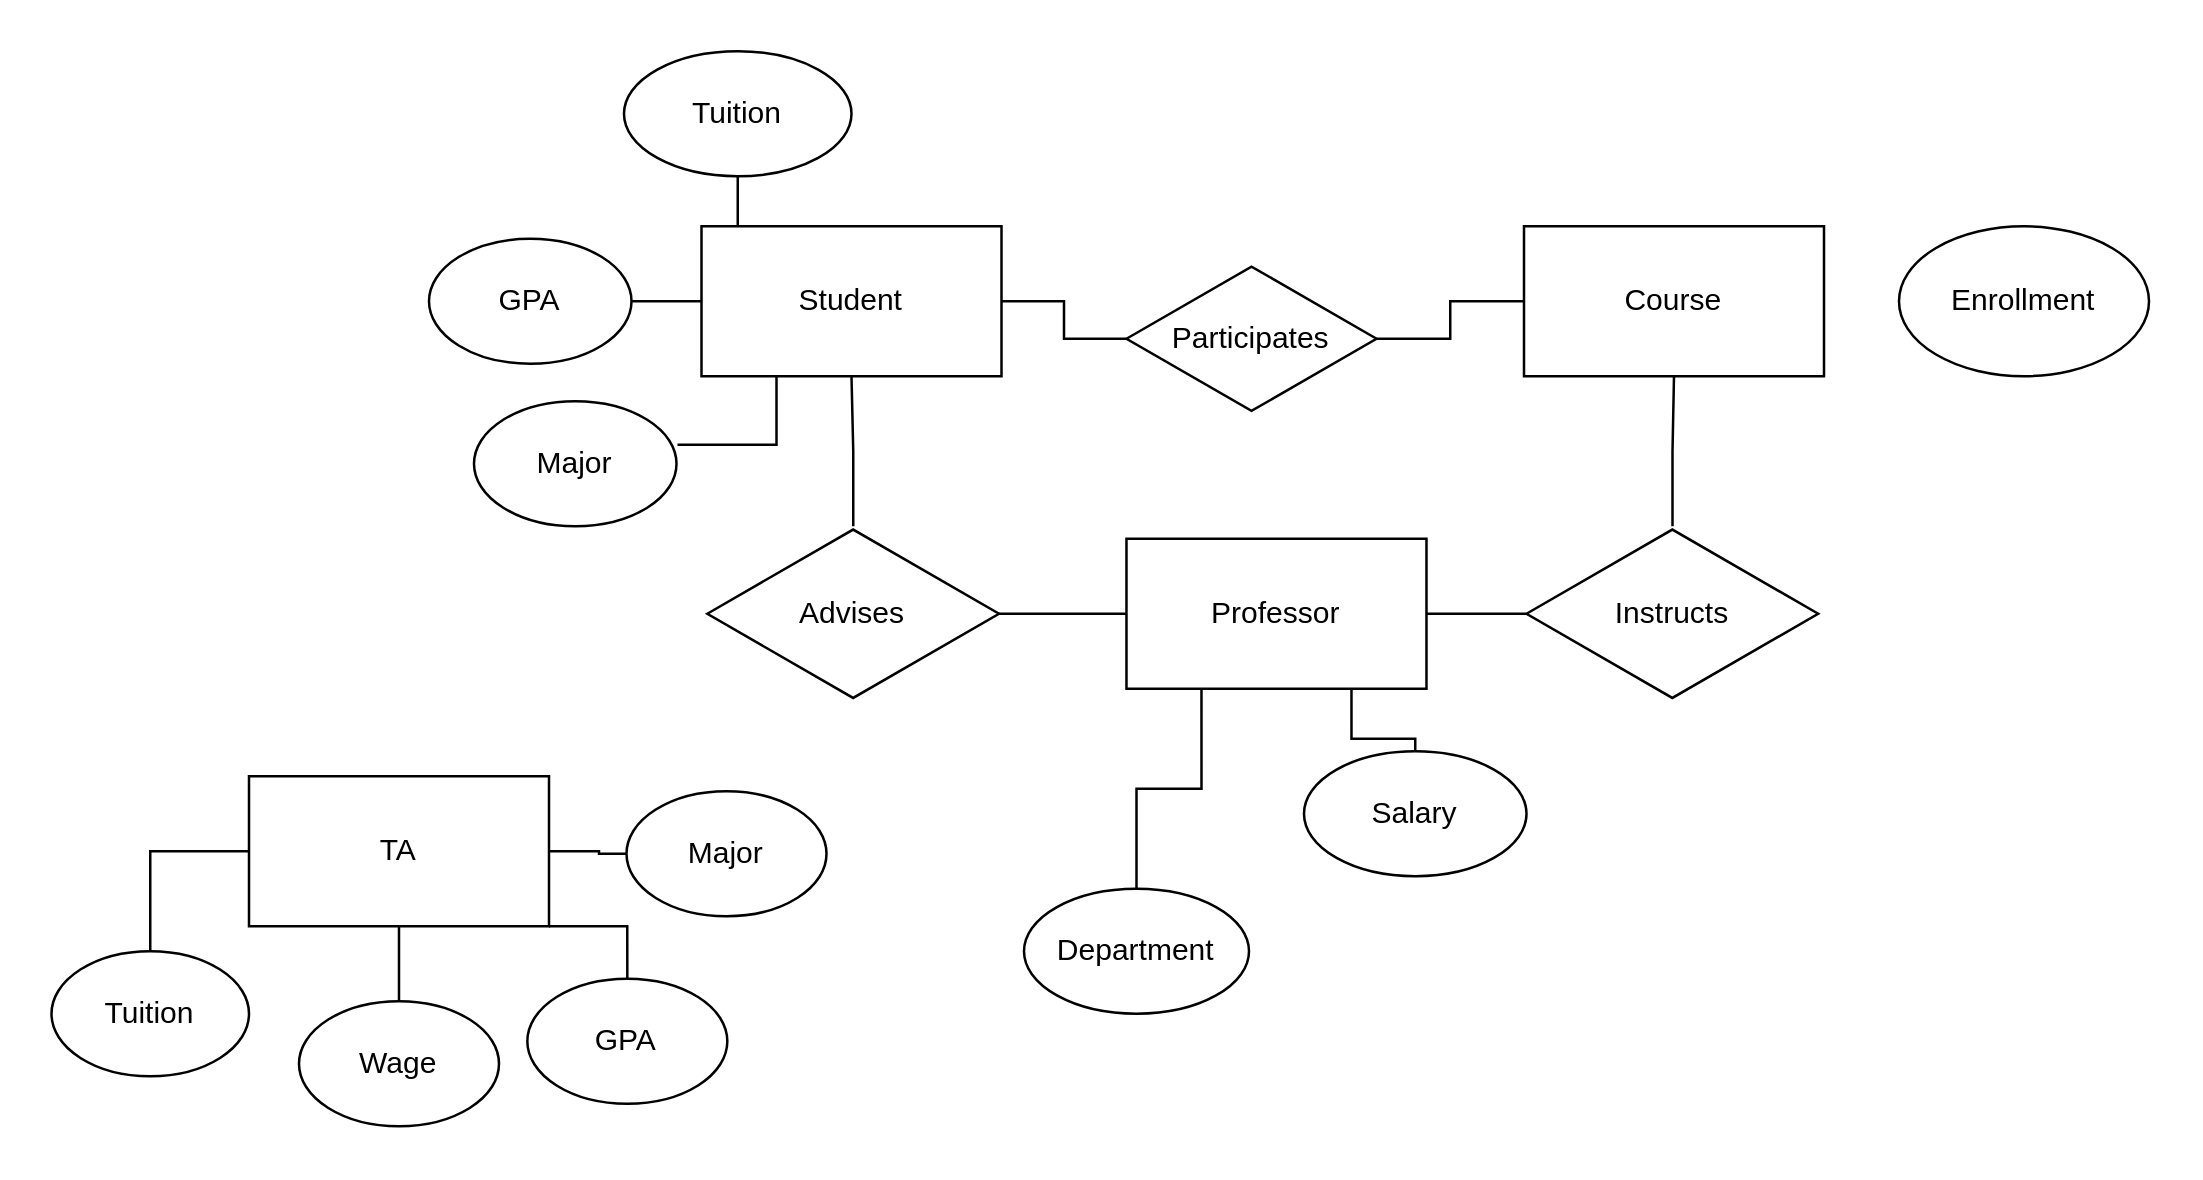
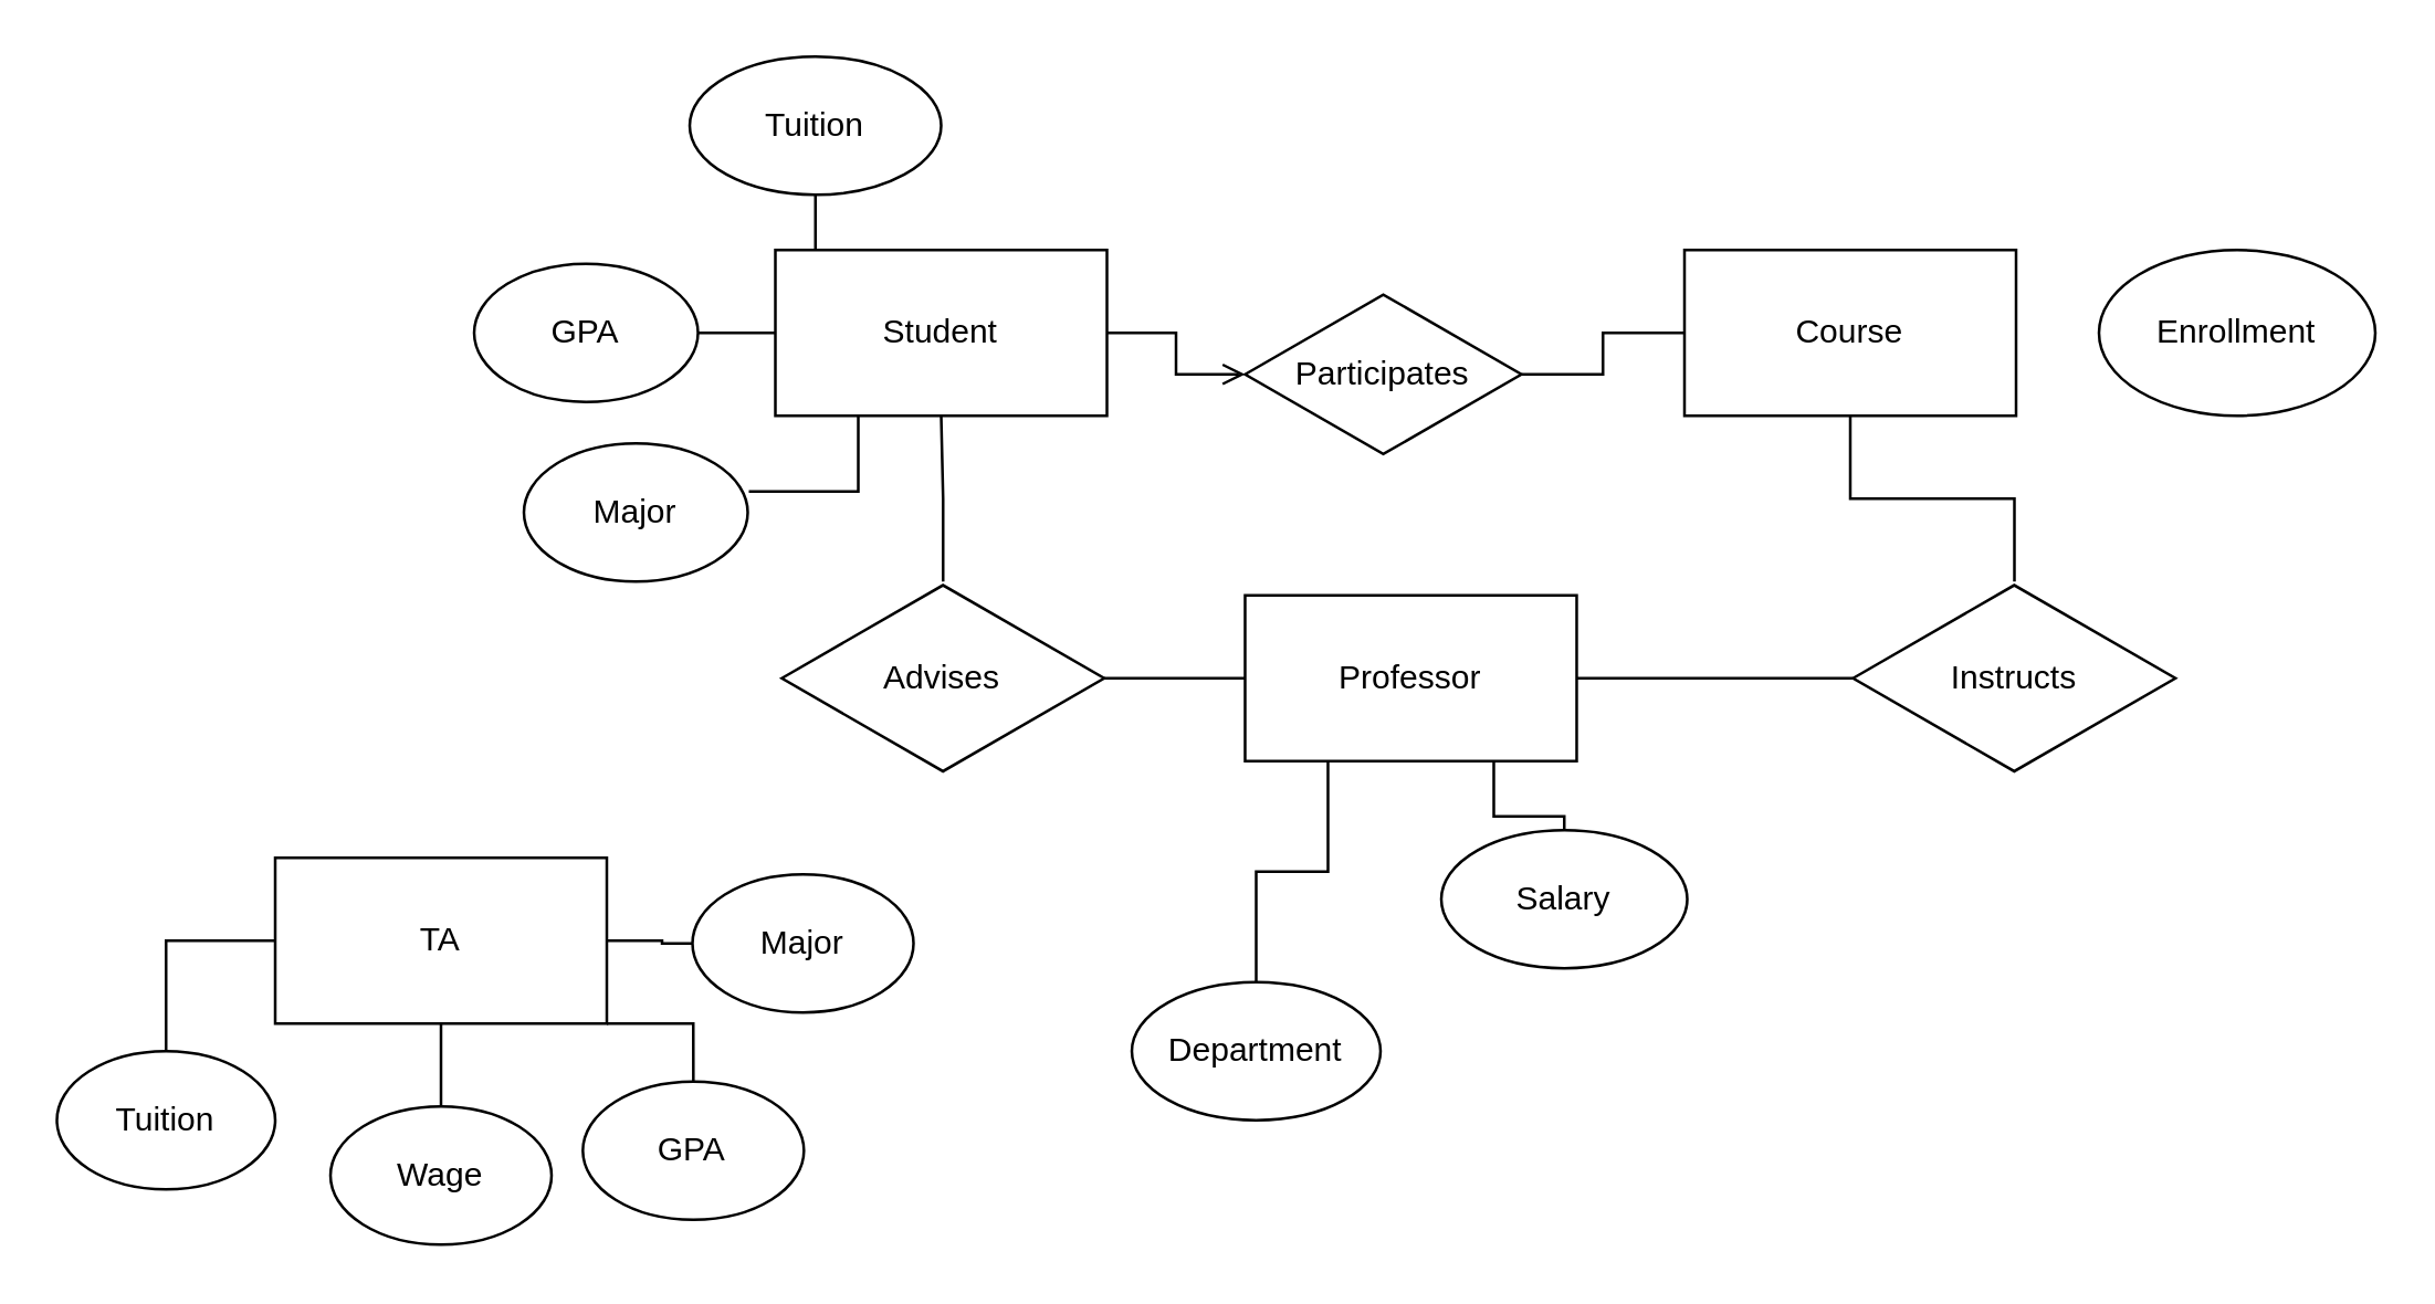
- <mxCell id="2" style="edgeStyle=orthogonalEdgeStyle;rounded=0;orthogonalLoop=1;jettySize=auto;html=1;exitX=1;exitY=0.5;exitDx=0;exitDy=0;endArrow=none;endFill=0;" edge="1" parent="1" source="6" target="16"><mxGeometry relative="1" as="geometry" /></mxCell>
+ <mxCell id="2" style="edgeStyle=orthogonalEdgeStyle;rounded=0;orthogonalLoop=1;jettySize=auto;html=1;exitX=1;exitY=0.5;exitDx=0;exitDy=0;endArrow=open;endFill=0;" edge="1" parent="1" source="6" target="16"><mxGeometry relative="1" as="geometry" /></mxCell>
- <mxCell id="18" value="Instructs" style="html=1;whiteSpace=wrap;aspect=fixed;shape=isoRectangle;" vertex="1" parent="1"><mxGeometry x="610" y="210" width="116.67" height="70" as="geometry" /></mxCell>
+ <mxCell id="18" value="Instructs" style="html=1;whiteSpace=wrap;aspect=fixed;shape=isoRectangle;" vertex="1" parent="1"><mxGeometry x="670" y="210" width="116.67" height="70" as="geometry" /></mxCell>
